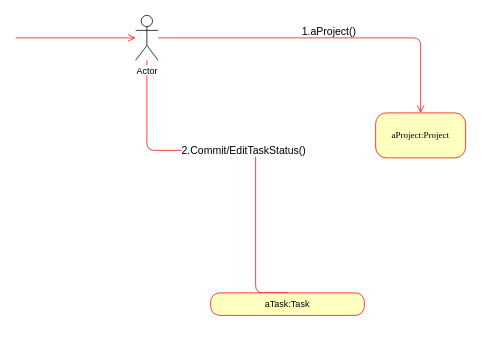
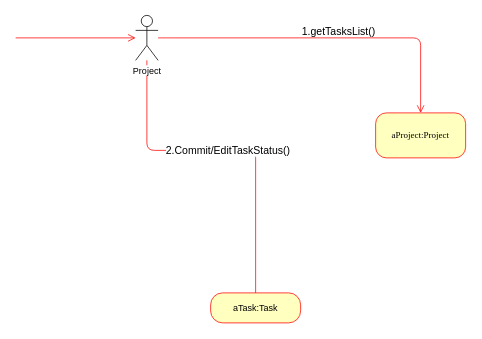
- <mxCell id="7" value="&lt;font style=&quot;font-size: 14px&quot;&gt;1.aProject()&lt;/font&gt;" style="text;html=1;resizable=0;points=[];autosize=1;align=left;verticalAlign=top;spacingTop=-4;fontSize=14;" vertex="1" parent="1"><mxGeometry x="400" y="30" width="110" height="20" as="geometry" /></mxCell>
+ <mxCell id="7" value="&lt;font style=&quot;font-size: 14px&quot;&gt;1.getTasksList()&lt;/font&gt;" style="text;html=1;resizable=0;points=[];autosize=1;align=left;verticalAlign=top;spacingTop=-4;fontSize=14;" vertex="1" parent="1"><mxGeometry x="400" y="30" width="110" height="20" as="geometry" /></mxCell>
- <mxCell id="6" value="Actor" style="shape=umlActor;verticalLabelPosition=bottom;labelBackgroundColor=#ffffff;verticalAlign=top;html=1;outlineConnect=0;" vertex="1" parent="1"><mxGeometry x="180" y="20" width="30" height="60" as="geometry" /></mxCell>
+ <mxCell id="6" value="Project" style="shape=umlActor;verticalLabelPosition=bottom;labelBackgroundColor=#ffffff;verticalAlign=top;html=1;outlineConnect=0;" vertex="1" parent="1"><mxGeometry x="180" y="20" width="30" height="60" as="geometry" /></mxCell>
- <mxCell id="8" value="aTask:Task" style="rounded=1;whiteSpace=wrap;html=1;arcSize=40;fontColor=#000000;fillColor=#ffffc0;strokeColor=#ff0000;" vertex="1" parent="1"><mxGeometry x="280" y="390" width="205" height="30" as="geometry" /></mxCell>
+ <mxCell id="8" value="aTask:Task" style="rounded=1;whiteSpace=wrap;html=1;arcSize=40;fontColor=#000000;fillColor=#ffffc0;strokeColor=#ff0000;" vertex="1" parent="1"><mxGeometry x="280" y="390" width="120" height="40" as="geometry" /></mxCell>
